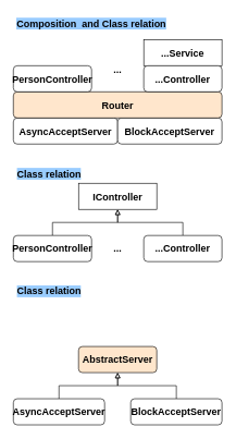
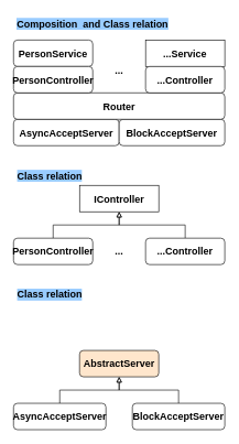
+ <mxCell id="5" value="PersonService" style="rounded=1;whiteSpace=wrap;html=1;fontSize=15;fontStyle=1" vertex="1" parent="1"><mxGeometry x="20" y="60" width="120" height="40" as="geometry" /></mxCell>
- <mxCell id="4" value="Router" style="rounded=1;whiteSpace=wrap;html=1;fontSize=15;fontStyle=1;fillColor=#ffe6cc;" vertex="1" parent="1"><mxGeometry x="20" y="140" width="320" height="40" as="geometry" /></mxCell>
+ <mxCell id="4" value="Router" style="rounded=1;whiteSpace=wrap;html=1;fontSize=15;fontStyle=1" vertex="1" parent="1"><mxGeometry x="20" y="140" width="320" height="40" as="geometry" /></mxCell>
